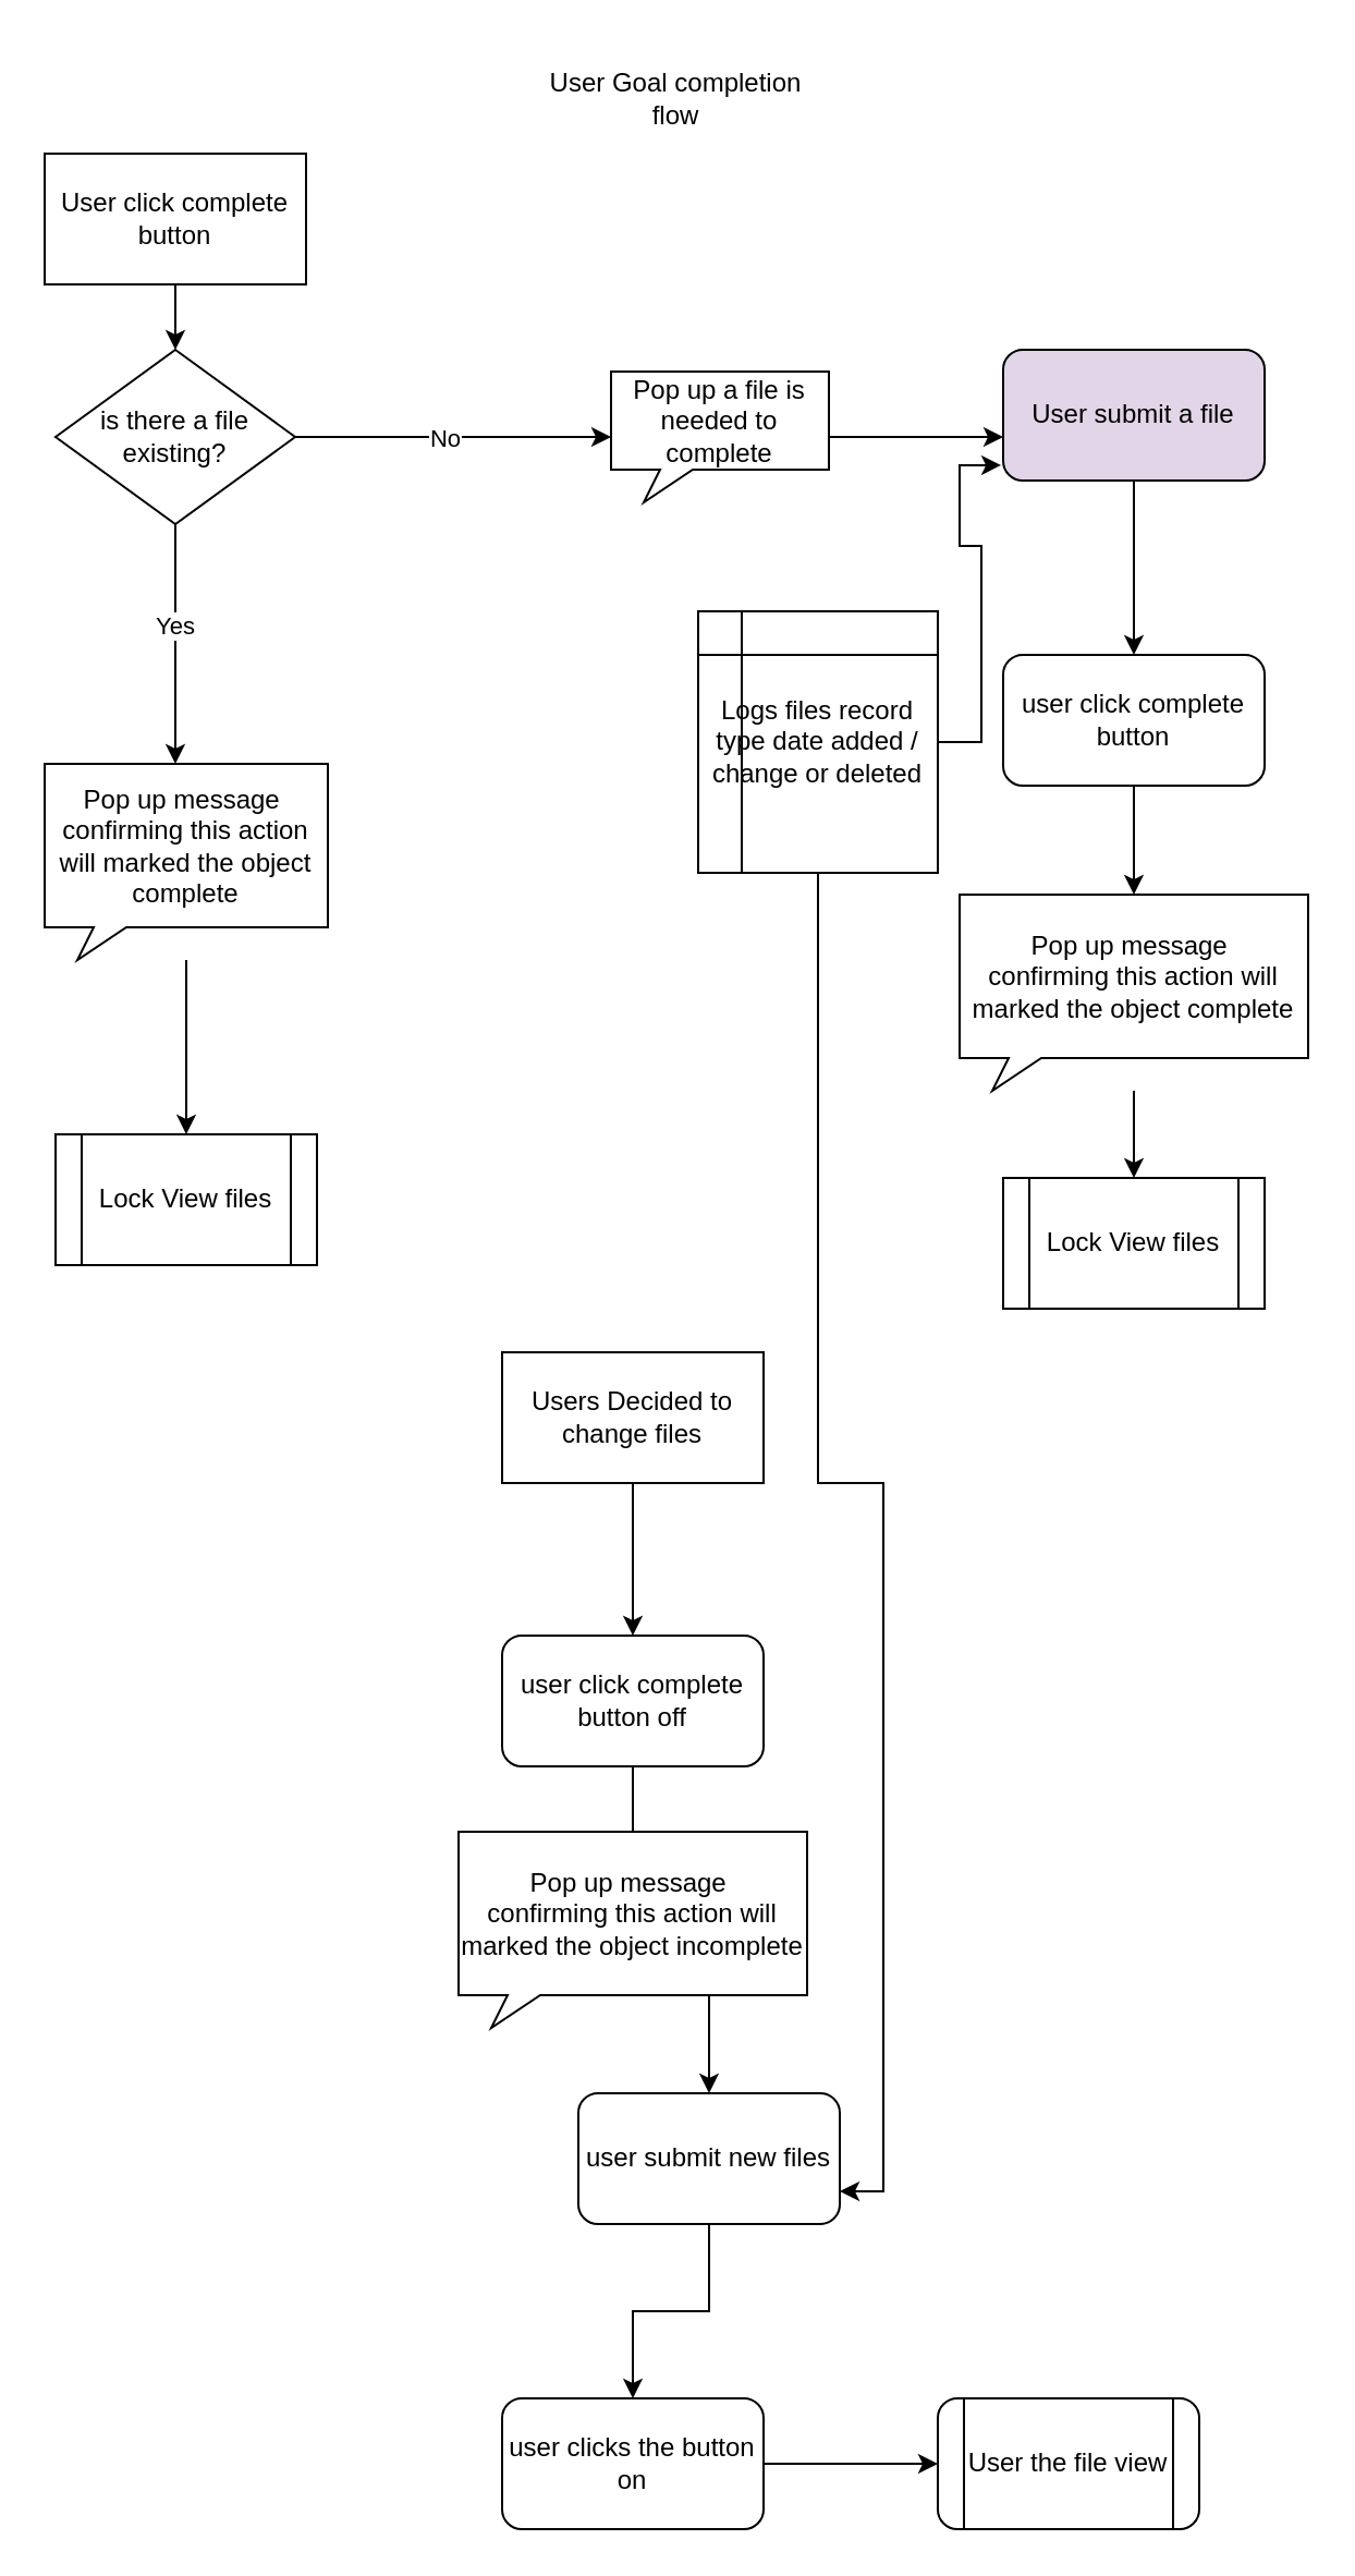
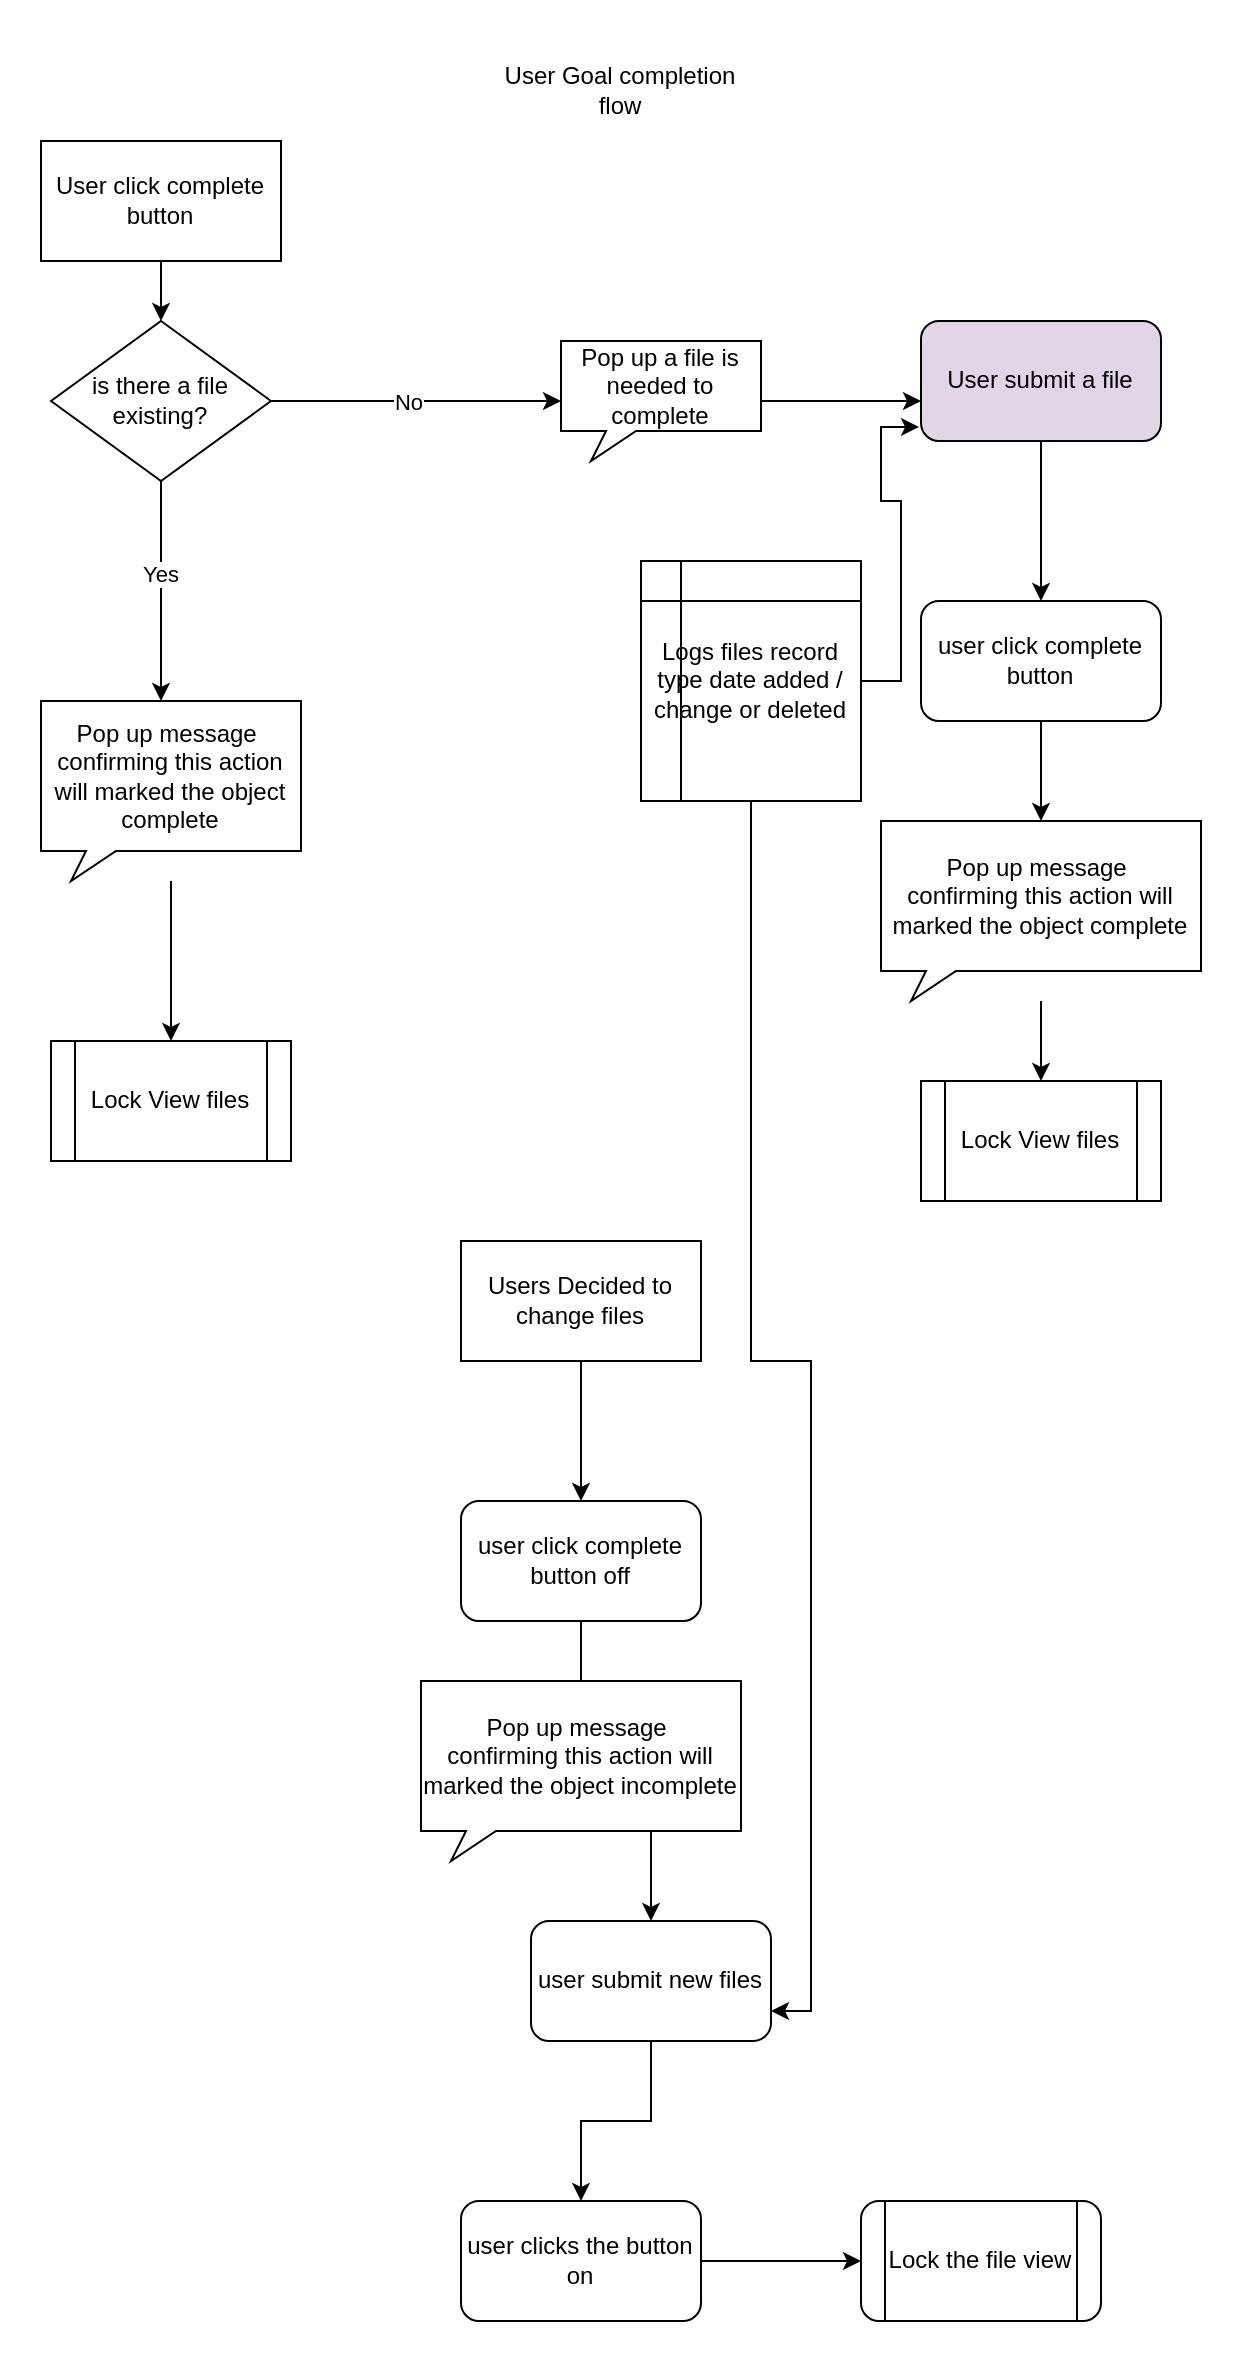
- <mxCell id="34" value="User the file view" style="shape=process;whiteSpace=wrap;html=1;backgroundOutline=1;rounded=1;" vertex="1" parent="1"><mxGeometry x="430" y="1100" width="120" height="60" as="geometry" /></mxCell>
+ <mxCell id="34" value="Lock the file view" style="shape=process;whiteSpace=wrap;html=1;backgroundOutline=1;rounded=1;" vertex="1" parent="1"><mxGeometry x="430" y="1100" width="120" height="60" as="geometry" /></mxCell>
